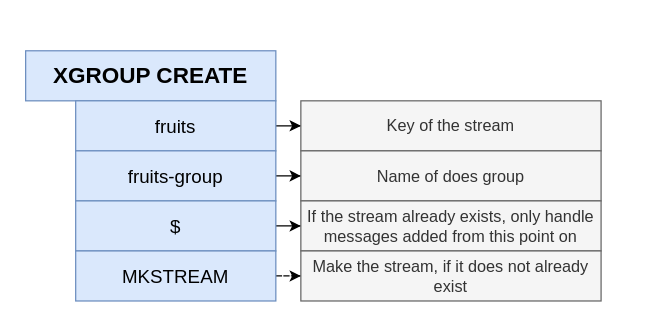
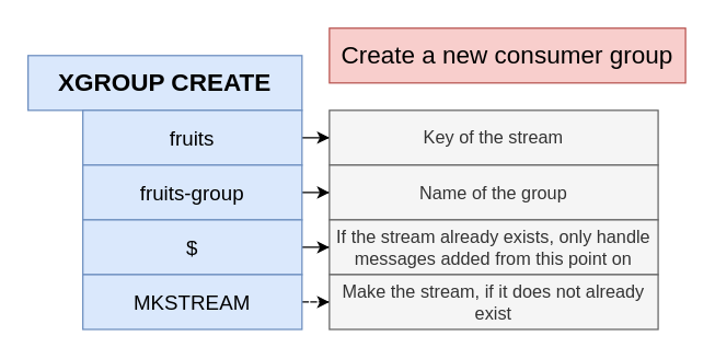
+ <mxCell id="6" value="Create a new consumer group" style="rounded=0;whiteSpace=wrap;html=1;fillColor=#f8cecc;strokeColor=#b85450;fontStyle=0;fontSize=18;" vertex="1" parent="1"><mxGeometry x="240" y="20" width="260" height="40" as="geometry" /></mxCell>
- <mxCell id="9" value="Name of does group" style="rounded=0;whiteSpace=wrap;html=1;fillColor=#f5f5f5;strokeColor=#666666;fontStyle=0;fontSize=13;fontColor=#333333;" vertex="1" parent="1"><mxGeometry x="240" y="120" width="240" height="40" as="geometry" /></mxCell>
+ <mxCell id="9" value="Name of the group" style="rounded=0;whiteSpace=wrap;html=1;fillColor=#f5f5f5;strokeColor=#666666;fontStyle=0;fontSize=13;fontColor=#333333;" vertex="1" parent="1"><mxGeometry x="240" y="120" width="240" height="40" as="geometry" /></mxCell>
